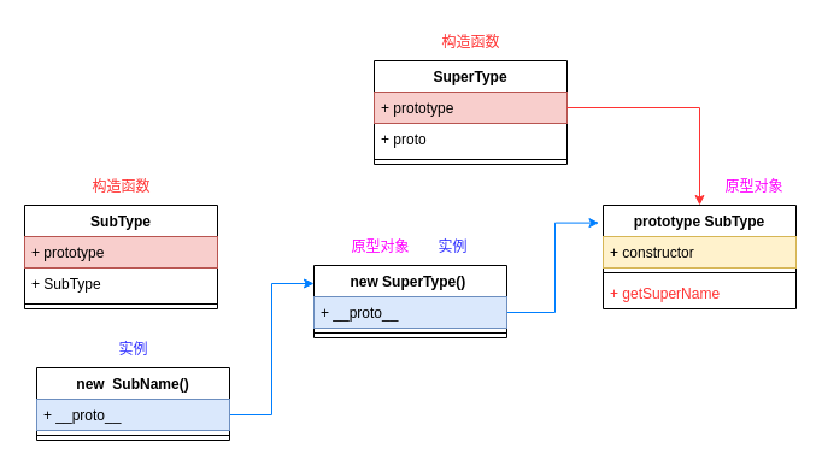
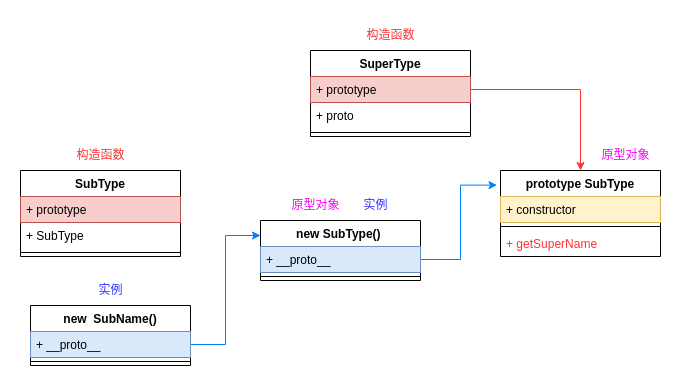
- <mxCell id="16" value="new SuperType() " style="swimlane;fontStyle=1;align=center;verticalAlign=top;childLayout=stackLayout;horizontal=1;startSize=26;horizontalStack=0;resizeParent=1;resizeParentMax=0;resizeLast=0;collapsible=1;marginBottom=0;" vertex="1" parent="1"><mxGeometry x="260" y="220" width="160" height="60" as="geometry" /></mxCell>
+ <mxCell id="16" value="new SubType() " style="swimlane;fontStyle=1;align=center;verticalAlign=top;childLayout=stackLayout;horizontal=1;startSize=26;horizontalStack=0;resizeParent=1;resizeParentMax=0;resizeLast=0;collapsible=1;marginBottom=0;" vertex="1" parent="1"><mxGeometry x="260" y="220" width="160" height="60" as="geometry" /></mxCell>
